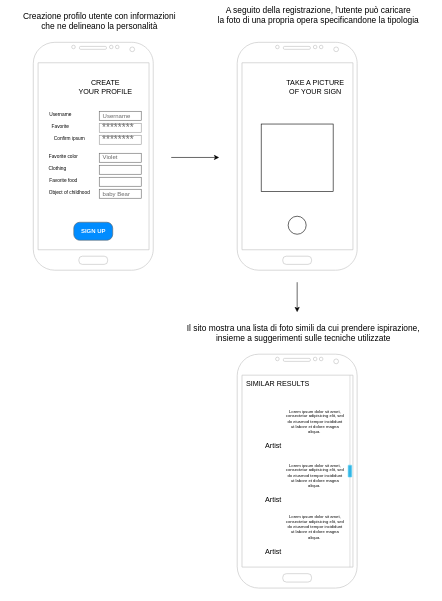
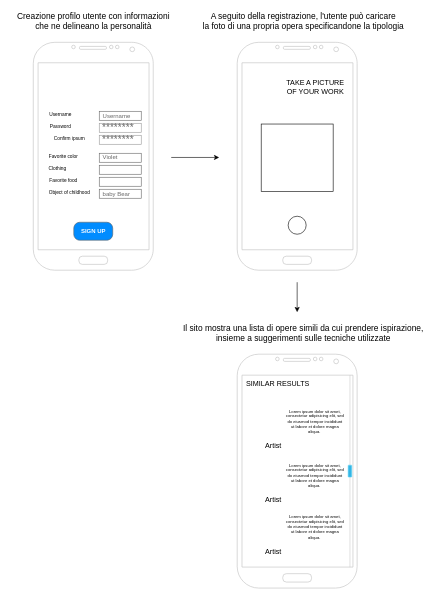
- <mxCell id="43" value="&lt;font style=&quot;font-size: 14px&quot;&gt;A seguito della registrazione, l'utente può caricare &lt;br&gt;la foto di una propria opera specificandone la tipologia&lt;/font&gt;" style="text;html=1;resizable=0;autosize=1;align=center;verticalAlign=middle;points=[];fillColor=none;strokeColor=none;rounded=0;fontSize=7;" vertex="1" parent="1"><mxGeometry x="355" y="10" width="350" height="30" as="geometry" /></mxCell>
+ <mxCell id="43" value="&lt;font style=&quot;font-size: 14px&quot;&gt;A seguito della registrazione, l'utente può caricare &lt;br&gt;la foto di una propria opera specificandone la tipologia&lt;/font&gt;" style="text;html=1;resizable=0;autosize=1;align=center;verticalAlign=middle;points=[];fillColor=none;strokeColor=none;rounded=0;fontSize=7;" vertex="1" parent="1"><mxGeometry x="330" y="20" width="350" height="30" as="geometry" /></mxCell>
- <mxCell id="19" value="&lt;font style=&quot;font-size: 14px&quot;&gt;Creazione profilo utente con informazioni&lt;br&gt;che ne delineano la personalità&lt;/font&gt;" style="text;html=1;resizable=0;autosize=1;align=center;verticalAlign=middle;points=[];fillColor=none;strokeColor=none;rounded=0;fontSize=10;" vertex="1" parent="1"><mxGeometry x="30" y="20" width="270" height="30" as="geometry" /></mxCell>
+ <mxCell id="19" value="&lt;font style=&quot;font-size: 14px&quot;&gt;Creazione profilo utente con informazioni&lt;br&gt;che ne delineano la personalità&lt;/font&gt;" style="text;html=1;resizable=0;autosize=1;align=center;verticalAlign=middle;points=[];fillColor=none;strokeColor=none;rounded=0;fontSize=10;" vertex="1" parent="1"><mxGeometry x="20" y="20" width="270" height="30" as="geometry" /></mxCell>
- <mxCell id="5" value="CREATE &lt;br&gt;YOUR PROFILE" style="text;html=1;resizable=0;autosize=1;align=center;verticalAlign=middle;points=[];fillColor=none;strokeColor=none;rounded=0;" vertex="1" parent="1"><mxGeometry x="125" y="130" width="100" height="30" as="geometry" /></mxCell>
- <mxCell id="26" value="TAKE A PICTURE &lt;br&gt;OF YOUR SIGN" style="text;html=1;resizable=0;autosize=1;align=center;verticalAlign=middle;points=[];fillColor=none;strokeColor=none;rounded=0;" vertex="1" parent="1"><mxGeometry x="470" y="130" width="110" height="30" as="geometry" /></mxCell>
+ <mxCell id="26" value="TAKE A PICTURE &lt;br&gt;OF YOUR WORK" style="text;html=1;resizable=0;autosize=1;align=center;verticalAlign=middle;points=[];fillColor=none;strokeColor=none;rounded=0;" vertex="1" parent="1"><mxGeometry x="470" y="130" width="110" height="30" as="geometry" /></mxCell>
- <mxCell id="12" value="&lt;font style=&quot;font-size: 8px&quot;&gt;Favorite&lt;/font&gt;" style="text;html=1;resizable=0;autosize=1;align=center;verticalAlign=middle;points=[];fillColor=none;strokeColor=none;rounded=0;" vertex="1" parent="1"><mxGeometry x="75" y="200" width="50" height="20" as="geometry" /></mxCell>
+ <mxCell id="12" value="&lt;font style=&quot;font-size: 8px&quot;&gt;Password&lt;/font&gt;" style="text;html=1;resizable=0;autosize=1;align=center;verticalAlign=middle;points=[];fillColor=none;strokeColor=none;rounded=0;" vertex="1" parent="1"><mxGeometry x="75" y="200" width="50" height="20" as="geometry" /></mxCell>
- <mxCell id="44" value="&lt;font style=&quot;font-size: 14px&quot;&gt;Il sito mostra una lista di foto simili da cui prendere ispirazione, &lt;br&gt;&lt;/font&gt;&lt;font style=&quot;font-size: 14px&quot;&gt;insieme a suggerimenti sulle tecniche utilizzate&lt;/font&gt;" style="text;html=1;resizable=0;autosize=1;align=center;verticalAlign=middle;points=[];fillColor=none;strokeColor=none;rounded=0;fontSize=7;" vertex="1" parent="1"><mxGeometry x="295" y="540" width="420" height="30" as="geometry" /></mxCell>
+ <mxCell id="44" value="&lt;font style=&quot;font-size: 14px&quot;&gt;Il sito mostra una lista di opere simili da cui prendere ispirazione, &lt;br&gt;&lt;/font&gt;&lt;font style=&quot;font-size: 14px&quot;&gt;insieme a suggerimenti sulle tecniche utilizzate&lt;/font&gt;" style="text;html=1;resizable=0;autosize=1;align=center;verticalAlign=middle;points=[];fillColor=none;strokeColor=none;rounded=0;fontSize=7;" vertex="1" parent="1"><mxGeometry x="295" y="540" width="420" height="30" as="geometry" /></mxCell>
